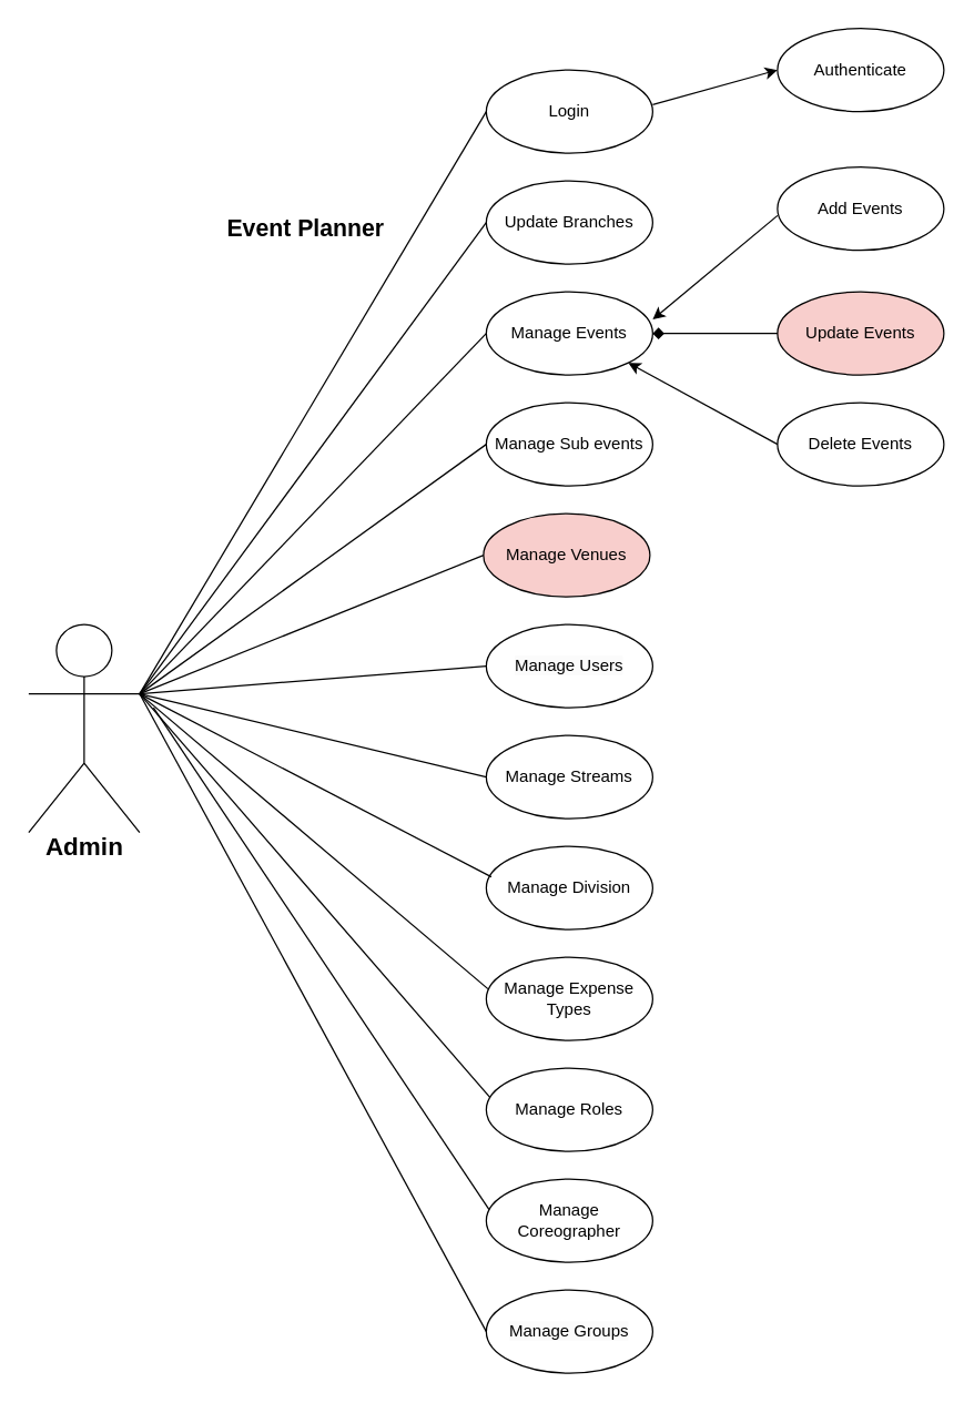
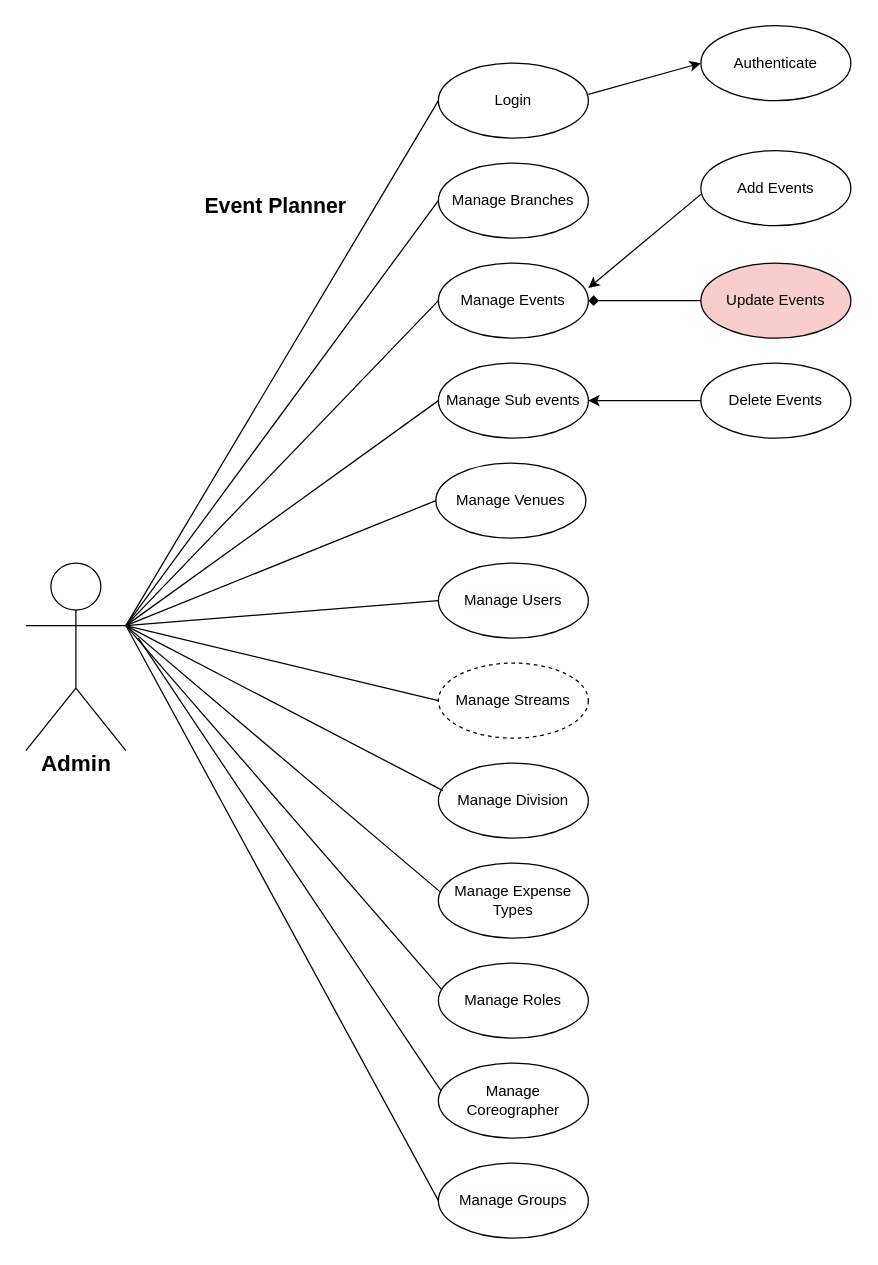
- <mxCell id="5" value="Update Branches" style="ellipse;whiteSpace=wrap;html=1;" parent="1" vertex="1"><mxGeometry x="350" y="130" width="120" height="60" as="geometry" /></mxCell>
+ <mxCell id="5" value="Manage Branches" style="ellipse;whiteSpace=wrap;html=1;" parent="1" vertex="1"><mxGeometry x="350" y="130" width="120" height="60" as="geometry" /></mxCell>
- <mxCell id="36" value="" style="endArrow=classic;html=1;rounded=0;exitX=0;exitY=0.5;exitDx=0;exitDy=0;entryX=1;entryY=1;entryDx=0;entryDy=0;" edge="1" parent="1" source="19" target="6"><mxGeometry width="50" height="50" relative="1" as="geometry"><mxPoint x="570" y="250" as="sourcePoint" /><mxPoint x="480" y="250" as="targetPoint" /></mxGeometry></mxCell>
+ <mxCell id="36" value="" style="endArrow=classic;html=1;rounded=0;exitX=0;exitY=0.5;exitDx=0;exitDy=0;" edge="1" parent="1" source="19" target="7"><mxGeometry width="50" height="50" relative="1" as="geometry"><mxPoint x="570" y="250" as="sourcePoint" /><mxPoint x="480" y="250" as="targetPoint" /></mxGeometry></mxCell>
- <mxCell id="8" value="Manage Venues" style="ellipse;whiteSpace=wrap;html=1;fillColor=#f8cecc;" parent="1" vertex="1"><mxGeometry x="348" y="370" width="120" height="60" as="geometry" /></mxCell>
+ <mxCell id="8" value="Manage Venues" style="ellipse;whiteSpace=wrap;html=1;" parent="1" vertex="1"><mxGeometry x="348" y="370" width="120" height="60" as="geometry" /></mxCell>
- <mxCell id="10" value="Manage Streams" style="ellipse;whiteSpace=wrap;html=1;" parent="1" vertex="1"><mxGeometry x="350" y="530" width="120" height="60" as="geometry" /></mxCell>
+ <mxCell id="10" value="Manage Streams" style="ellipse;whiteSpace=wrap;html=1;dashed=1;" parent="1" vertex="1"><mxGeometry x="350" y="530" width="120" height="60" as="geometry" /></mxCell>
